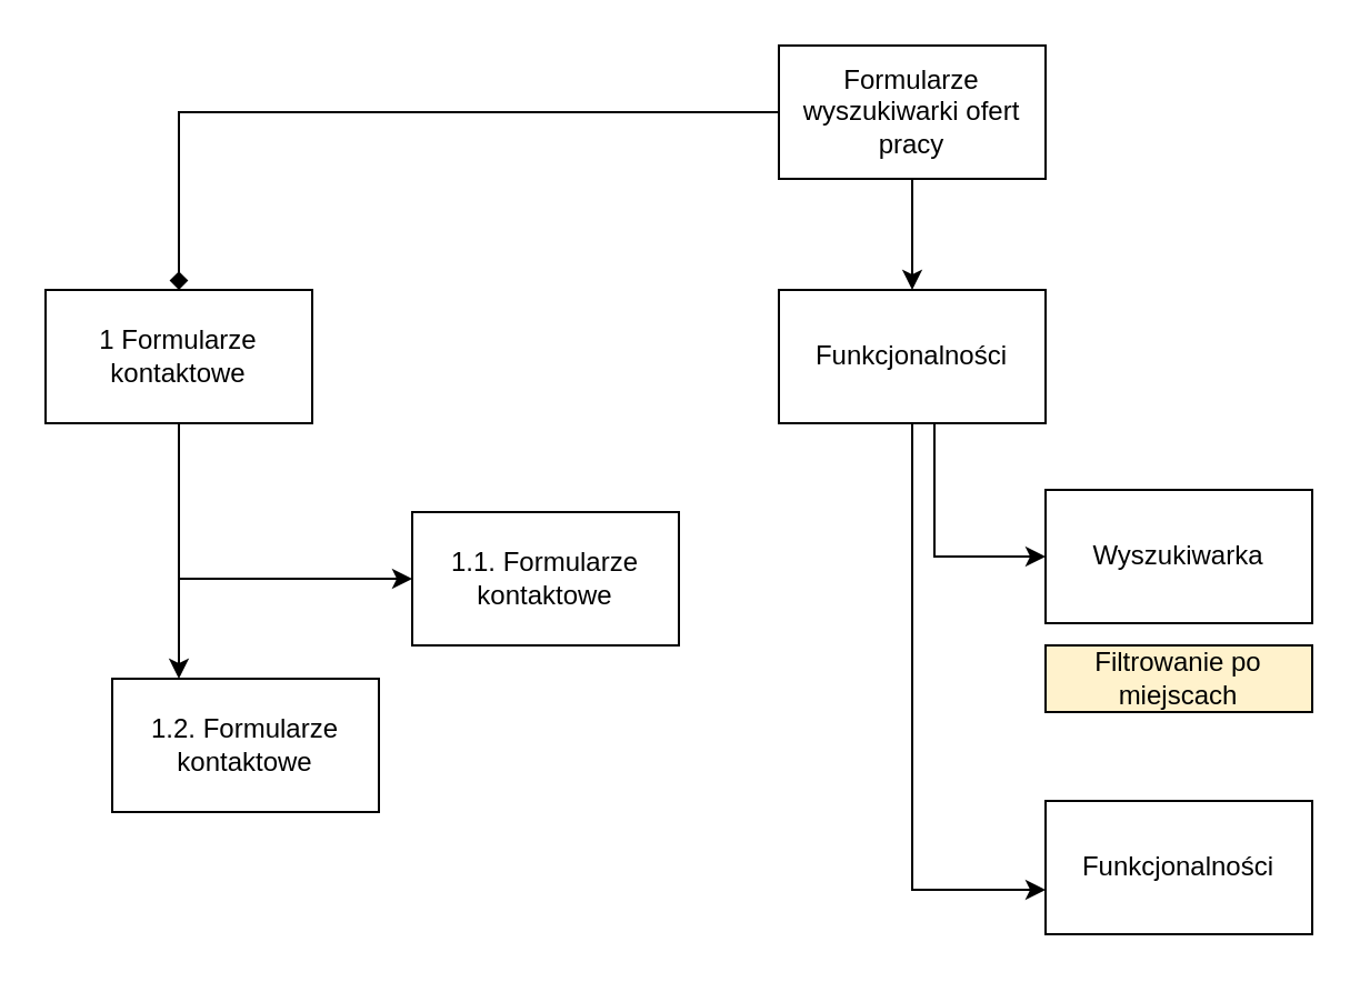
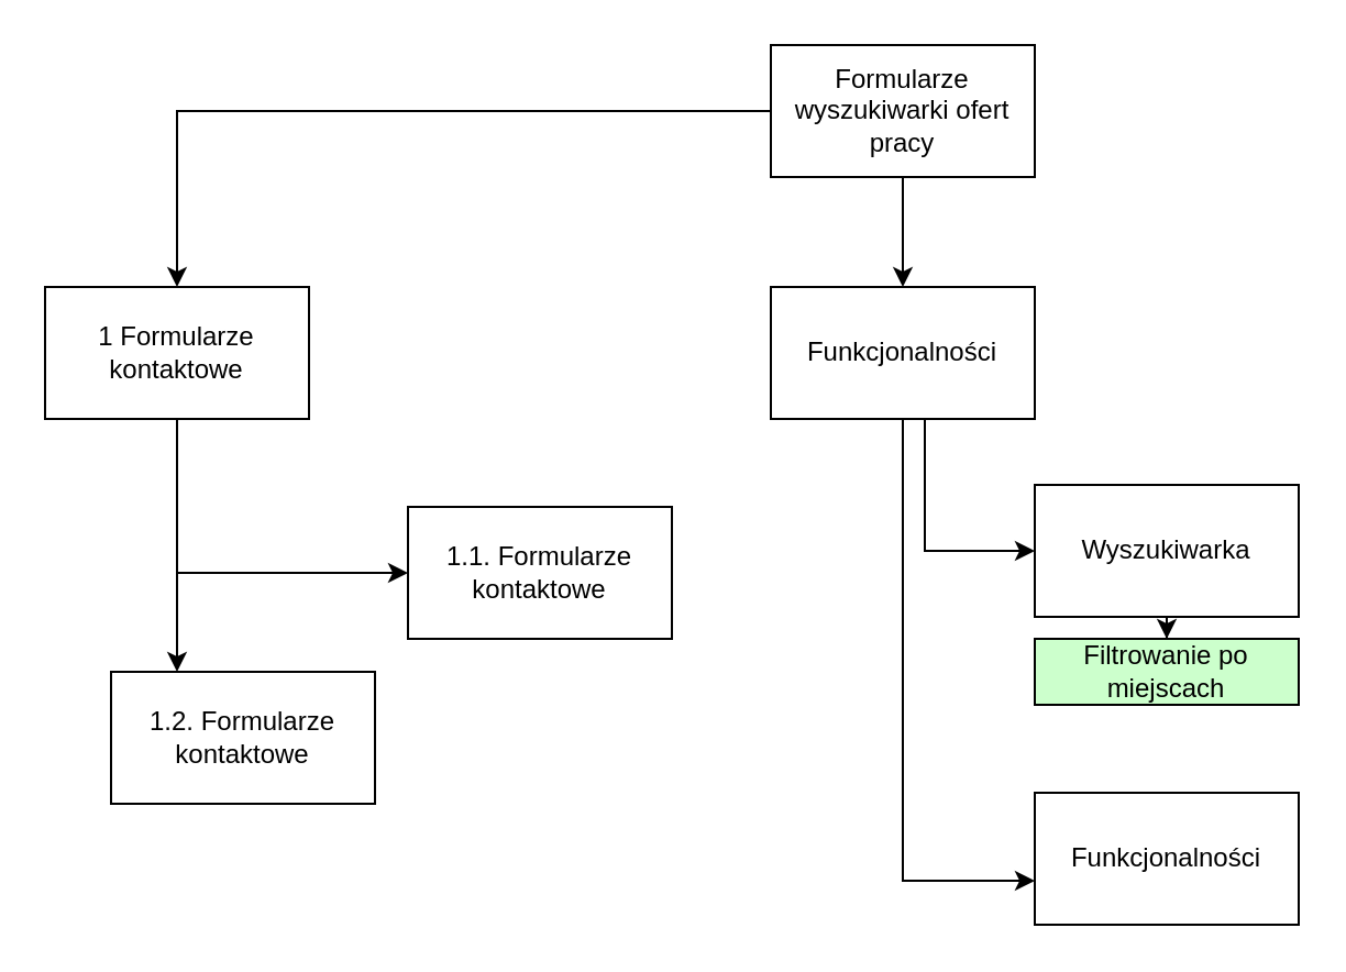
- <mxCell id="2" value="" style="edgeStyle=orthogonalEdgeStyle;rounded=0;orthogonalLoop=1;jettySize=auto;html=1;endArrow=diamond;" edge="1" parent="1" source="4" target="14"><mxGeometry relative="1" as="geometry" /></mxCell>
+ <mxCell id="2" value="" style="edgeStyle=orthogonalEdgeStyle;rounded=0;orthogonalLoop=1;jettySize=auto;html=1;" edge="1" parent="1" source="4" target="14"><mxGeometry relative="1" as="geometry" /></mxCell>
+ <mxCell id="9" value="" style="edgeStyle=orthogonalEdgeStyle;rounded=0;orthogonalLoop=1;jettySize=auto;html=1;" edge="1" parent="1" source="10" target="11"><mxGeometry relative="1" as="geometry" /></mxCell>
- <mxCell id="11" value="Filtrowanie po miejscach&lt;br&gt;" style="rounded=0;whiteSpace=wrap;html=1;fillColor=#fff2cc;" vertex="1" parent="1"><mxGeometry x="470" y="290" width="120" height="30" as="geometry" /></mxCell>
+ <mxCell id="11" value="Filtrowanie po miejscach&lt;br&gt;" style="rounded=0;whiteSpace=wrap;html=1;fillColor=#CCFFCC;" vertex="1" parent="1"><mxGeometry x="470" y="290" width="120" height="30" as="geometry" /></mxCell>
